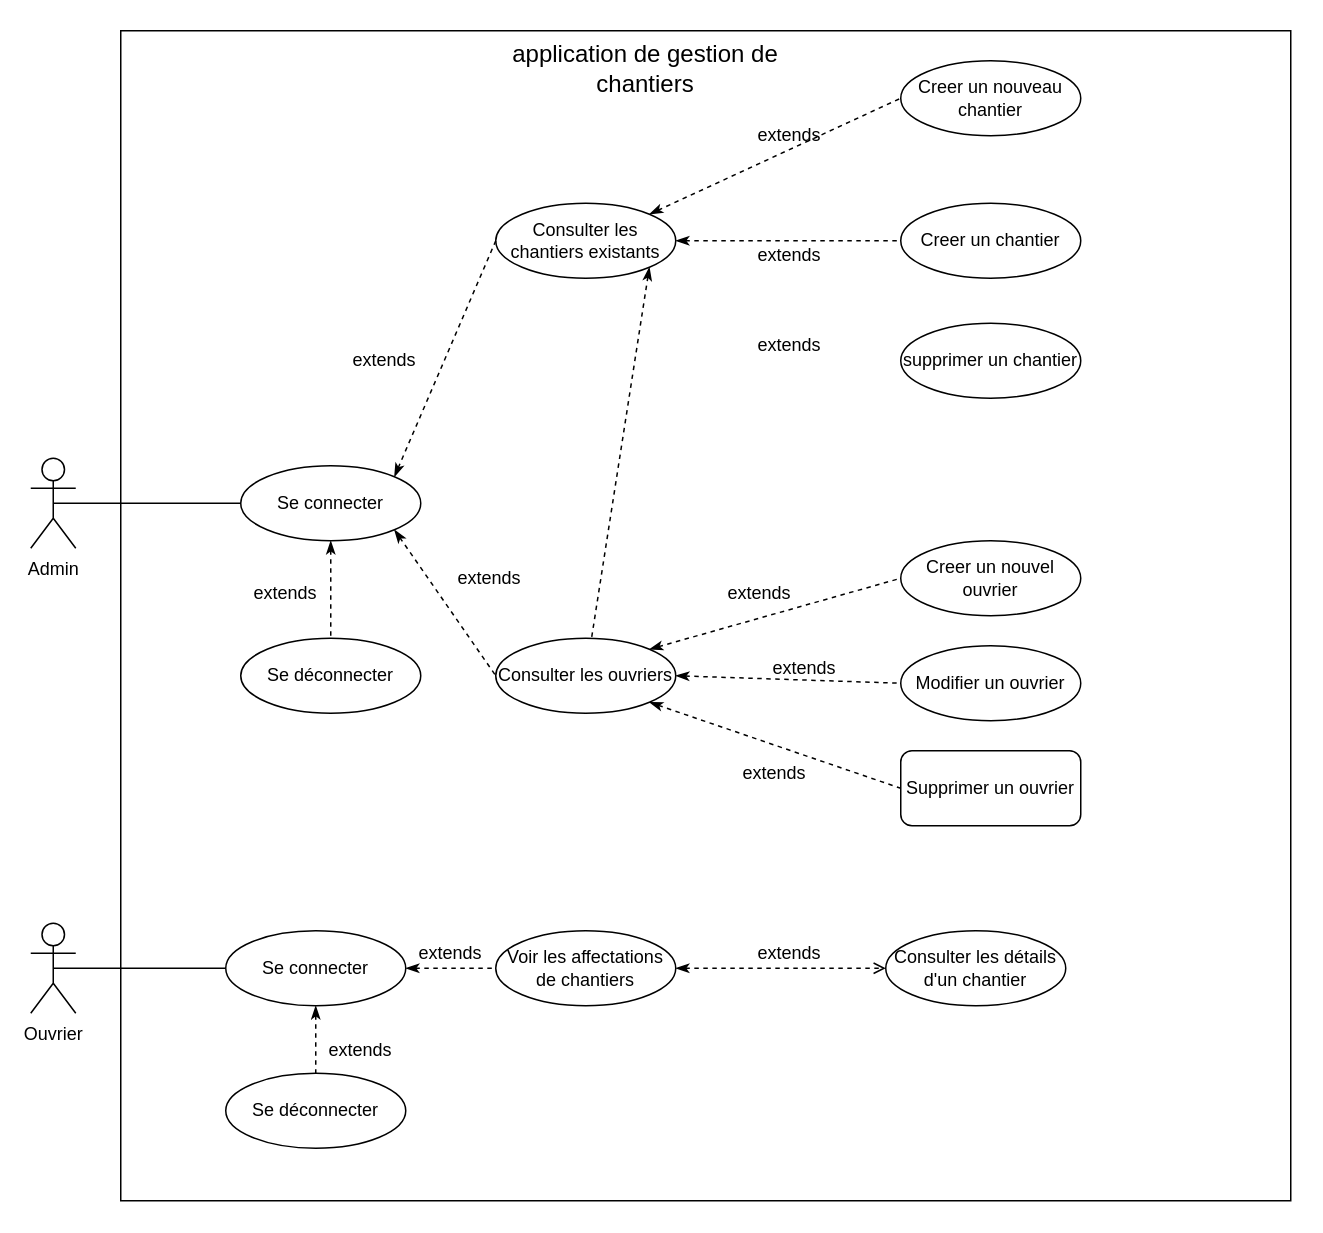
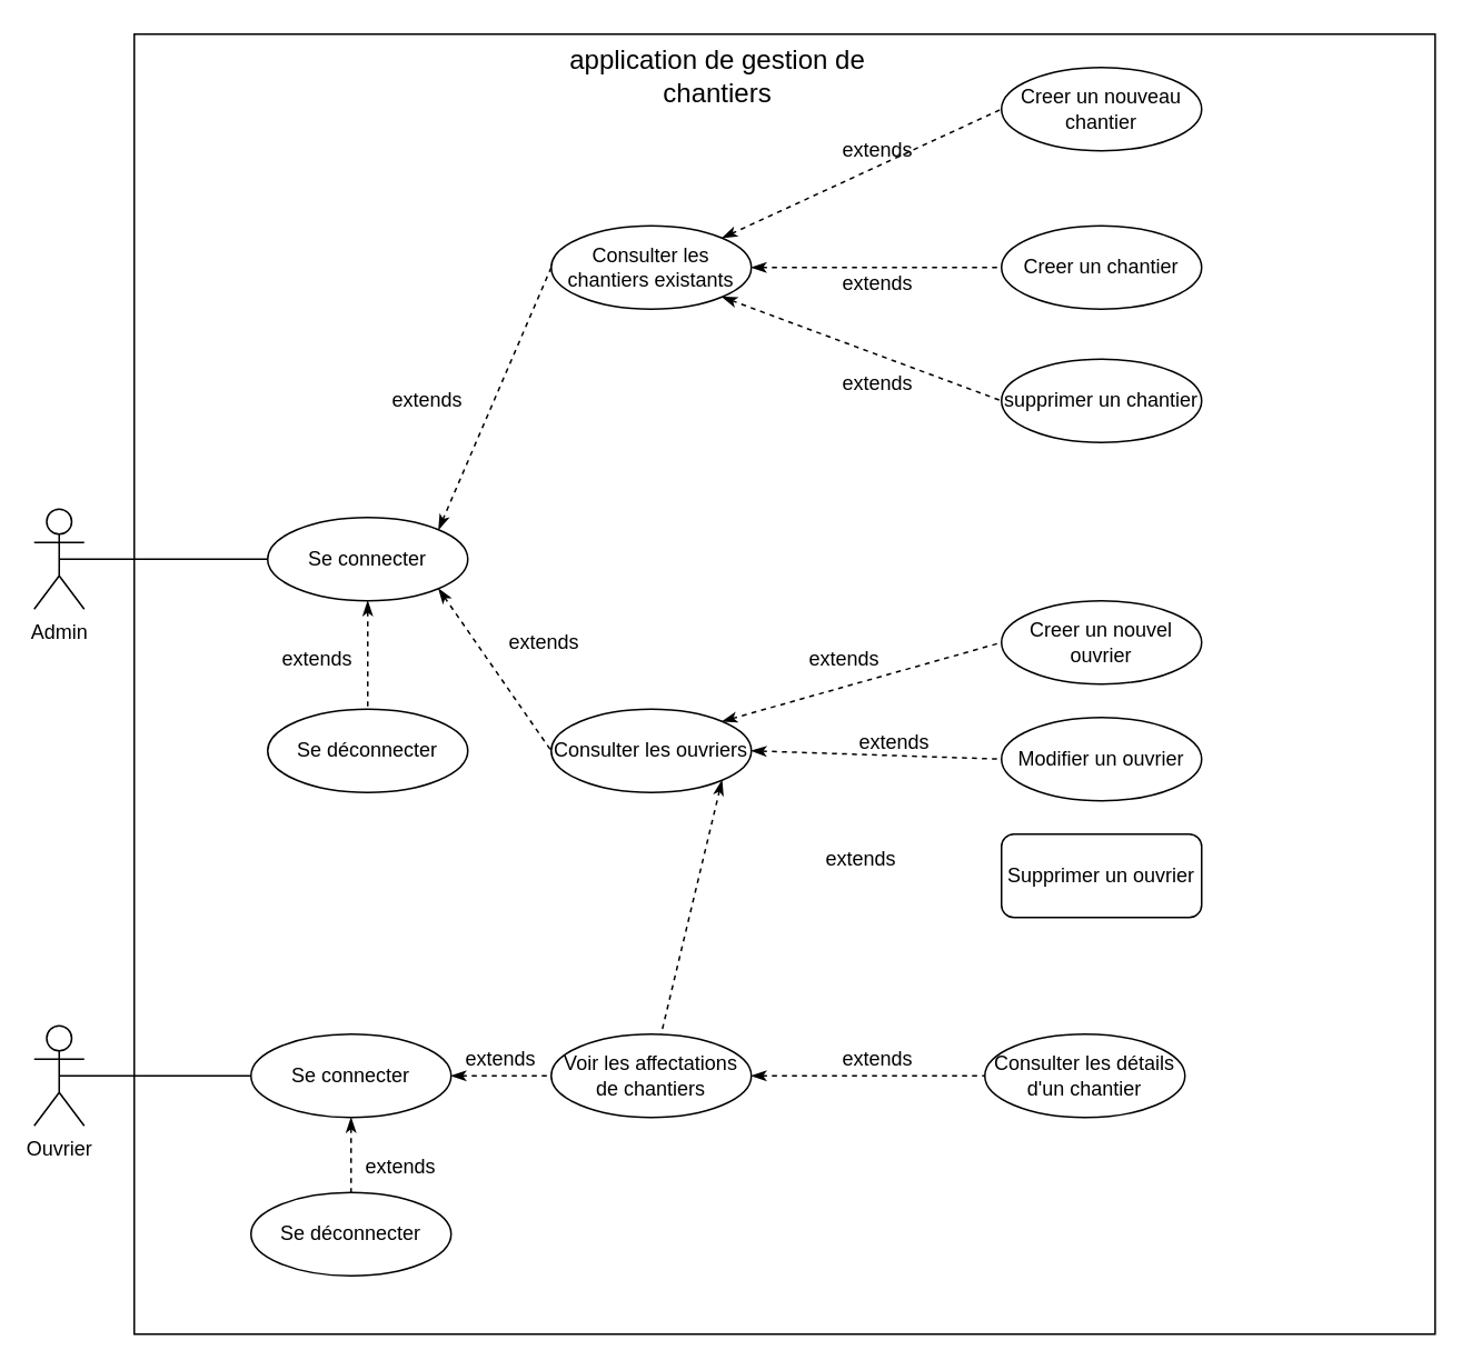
- <mxCell id="22" value="" style="endArrow=none;dashed=1;html=1;rounded=0;startArrow=classicThin;startFill=1;exitX=1;exitY=1;exitDx=0;exitDy=0;" parent="1" source="7" target="13" edge="1"><mxGeometry width="50" height="50" relative="1" as="geometry"><mxPoint x="460" y="170" as="sourcePoint" /><mxPoint x="610" y="170" as="targetPoint" /></mxGeometry></mxCell>
+ <mxCell id="22" value="" style="endArrow=none;dashed=1;html=1;rounded=0;startArrow=classicThin;startFill=1;exitX=1;exitY=1;exitDx=0;exitDy=0;entryX=0;entryY=0.5;entryDx=0;entryDy=0;" parent="1" source="7" target="12" edge="1"><mxGeometry width="50" height="50" relative="1" as="geometry"><mxPoint x="460" y="170" as="sourcePoint" /><mxPoint x="610" y="170" as="targetPoint" /></mxGeometry></mxCell>
- <mxCell id="24" value="" style="endArrow=none;dashed=1;html=1;rounded=0;startArrow=classicThin;startFill=1;exitX=1;exitY=1;exitDx=0;exitDy=0;entryX=0;entryY=0.5;entryDx=0;entryDy=0;" parent="1" source="13" target="14" edge="1"><mxGeometry width="50" height="50" relative="1" as="geometry"><mxPoint x="442" y="442" as="sourcePoint" /><mxPoint x="610" y="420" as="targetPoint" /></mxGeometry></mxCell>
+ <mxCell id="24" value="" style="endArrow=none;dashed=1;html=1;rounded=0;startArrow=classicThin;startFill=1;exitX=1;exitY=1;exitDx=0;exitDy=0;" parent="1" source="13" target="9" edge="1"><mxGeometry width="50" height="50" relative="1" as="geometry"><mxPoint x="442" y="442" as="sourcePoint" /><mxPoint x="610" y="420" as="targetPoint" /></mxGeometry></mxCell>
- <mxCell id="26" value="" style="endArrow=open;dashed=1;html=1;rounded=0;startArrow=classicThin;startFill=1;exitX=1;exitY=0.5;exitDx=0;exitDy=0;entryX=0;entryY=0.5;entryDx=0;entryDy=0;" parent="1" source="9" target="10" edge="1"><mxGeometry width="50" height="50" relative="1" as="geometry"><mxPoint x="280" y="655" as="sourcePoint" /><mxPoint x="340" y="655" as="targetPoint" /></mxGeometry></mxCell>
+ <mxCell id="26" value="" style="endArrow=none;dashed=1;html=1;rounded=0;startArrow=classicThin;startFill=1;exitX=1;exitY=0.5;exitDx=0;exitDy=0;entryX=0;entryY=0.5;entryDx=0;entryDy=0;" parent="1" source="9" target="10" edge="1"><mxGeometry width="50" height="50" relative="1" as="geometry"><mxPoint x="280" y="655" as="sourcePoint" /><mxPoint x="340" y="655" as="targetPoint" /></mxGeometry></mxCell>
